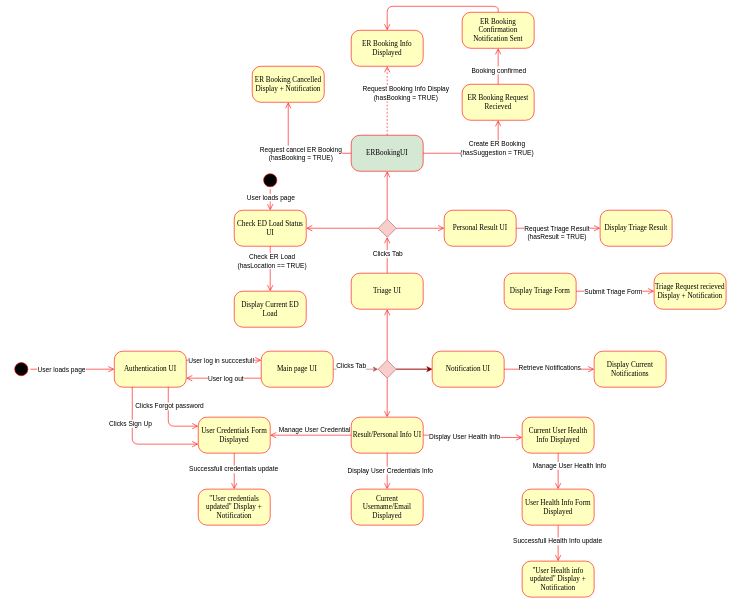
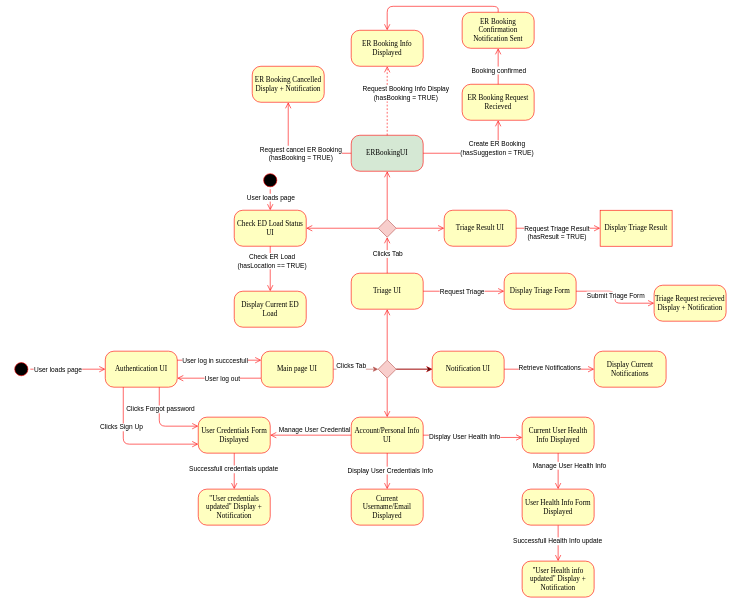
- <mxCell id="31" value="Personal Result UI" style="rounded=1;whiteSpace=wrap;html=1;arcSize=24;fillColor=#ffffc0;strokeColor=#ff0000;shadow=0;comic=0;labelBackgroundColor=none;fontFamily=Verdana;fontSize=12;fontColor=#000000;align=center;" parent="1" vertex="1"><mxGeometry x="740" y="350" width="120" height="60" as="geometry" /></mxCell>
+ <mxCell id="31" value="Triage Result UI" style="rounded=1;whiteSpace=wrap;html=1;arcSize=24;fillColor=#ffffc0;strokeColor=#ff0000;shadow=0;comic=0;labelBackgroundColor=none;fontFamily=Verdana;fontSize=12;fontColor=#000000;align=center;" parent="1" vertex="1"><mxGeometry x="740" y="350" width="120" height="60" as="geometry" /></mxCell>
- <mxCell id="48" value="Display Triage Result" style="rounded=1;whiteSpace=wrap;html=1;arcSize=24;fillColor=#ffffc0;strokeColor=#ff0000;shadow=0;comic=0;labelBackgroundColor=none;fontFamily=Verdana;fontSize=12;fontColor=#000000;align=center;" parent="1" vertex="1"><mxGeometry x="1000" y="350" width="120" height="60" as="geometry" /></mxCell>
+ <mxCell id="48" value="Display Triage Result" style="whiteSpace=wrap;html=1;arcSize=24;fillColor=#ffffc0;strokeColor=#ff0000;shadow=0;comic=0;labelBackgroundColor=none;fontFamily=Verdana;fontSize=12;fontColor=#000000;align=center;rounded=0;" parent="1" vertex="1"><mxGeometry x="1000" y="350" width="120" height="60" as="geometry" /></mxCell>
+ <mxCell id="43" style="edgeStyle=orthogonalEdgeStyle;html=1;labelBackgroundColor=none;endArrow=open;endSize=8;strokeColor=#ff0000;fontFamily=Verdana;fontSize=12;align=left;exitX=1;exitY=0.5;exitDx=0;exitDy=0;entryX=0;entryY=0.5;entryDx=0;entryDy=0;" parent="1" source="14" target="45" edge="1"><mxGeometry relative="1" as="geometry"><mxPoint x="703" y="470" as="sourcePoint" /><mxPoint x="838" as="targetPoint" y="475" /></mxGeometry></mxCell>
+ <mxCell id="44" value="Request Triage" style="edgeLabel;html=1;align=center;verticalAlign=middle;resizable=0;points=[];" parent="43" vertex="1" connectable="0"><mxGeometry x="-0.058" relative="1" as="geometry"><mxPoint as="offset" /></mxGeometry></mxCell>
- <mxCell id="62" value="Triage Request recieved Display + Notification " style="rounded=1;whiteSpace=wrap;html=1;arcSize=24;fillColor=#ffffc0;strokeColor=#ff0000;shadow=0;comic=0;labelBackgroundColor=none;fontFamily=Verdana;fontSize=12;fontColor=#000000;align=center;" parent="1" vertex="1"><mxGeometry x="1090" y="455" width="120" height="60" as="geometry" /></mxCell>
+ <mxCell id="62" value="Triage Request recieved Display + Notification " style="rounded=1;whiteSpace=wrap;html=1;arcSize=24;fillColor=#ffffc0;strokeColor=#ff0000;shadow=0;comic=0;labelBackgroundColor=none;fontFamily=Verdana;fontSize=12;fontColor=#000000;align=center;" parent="1" vertex="1"><mxGeometry x="1090" y="475" width="120" height="60" as="geometry" /></mxCell>
- <mxCell id="3" value="Authentication UI" style="rounded=1;whiteSpace=wrap;html=1;arcSize=24;fillColor=#ffffc0;strokeColor=#ff0000;shadow=0;comic=0;labelBackgroundColor=none;fontFamily=Verdana;fontSize=12;fontColor=#000000;align=center;" parent="1" vertex="1"><mxGeometry x="190" y="585" width="120" height="60" as="geometry" /></mxCell>
+ <mxCell id="3" value="Authentication UI" style="rounded=1;whiteSpace=wrap;html=1;arcSize=24;fillColor=#ffffc0;strokeColor=#ff0000;shadow=0;comic=0;labelBackgroundColor=none;fontFamily=Verdana;fontSize=12;fontColor=#000000;align=center;" parent="1" vertex="1"><mxGeometry x="175" y="585" width="120" height="60" as="geometry" /></mxCell>
- <mxCell id="21" value="Result/Personal Info UI" style="rounded=1;whiteSpace=wrap;html=1;arcSize=24;fillColor=#ffffc0;strokeColor=#ff0000;shadow=0;comic=0;labelBackgroundColor=none;fontFamily=Verdana;fontSize=12;fontColor=#000000;align=center;" parent="1" vertex="1"><mxGeometry x="585" y="695" width="120" height="60" as="geometry" /></mxCell>
+ <mxCell id="21" value="Account/Personal Info UI" style="rounded=1;whiteSpace=wrap;html=1;arcSize=24;fillColor=#ffffc0;strokeColor=#ff0000;shadow=0;comic=0;labelBackgroundColor=none;fontFamily=Verdana;fontSize=12;fontColor=#000000;align=center;" parent="1" vertex="1"><mxGeometry x="585" y="695" width="120" height="60" as="geometry" /></mxCell>
